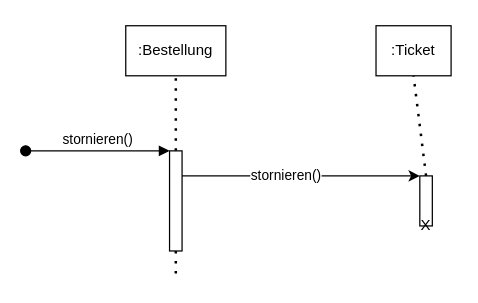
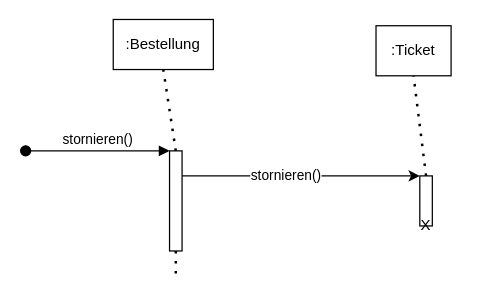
- <mxCell id="2" value=":Bestellung" style="rounded=0;whiteSpace=wrap;html=1;" vertex="1" parent="1"><mxGeometry x="100" y="20" width="80" height="40" as="geometry" /></mxCell>
+ <mxCell id="2" value=":Bestellung" style="rounded=0;whiteSpace=wrap;html=1;" vertex="1" parent="1"><mxGeometry x="90" y="15" width="80" height="40" as="geometry" /></mxCell>
